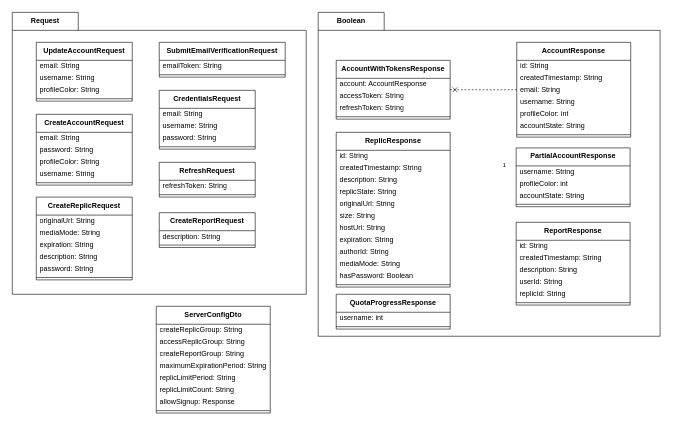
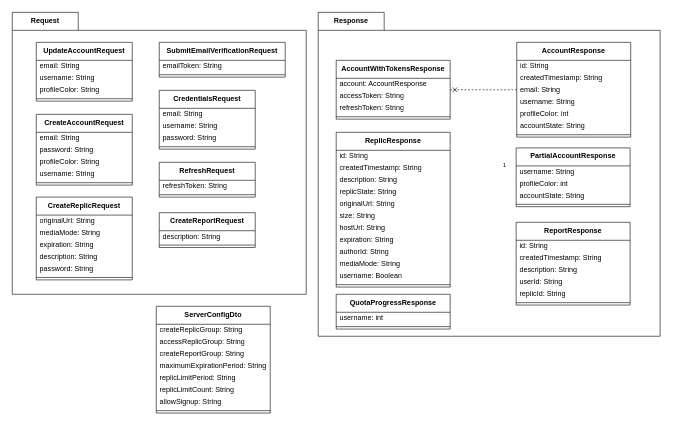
- <mxCell id="35" value="Boolean" style="shape=folder;fontStyle=1;tabWidth=110;tabHeight=30;tabPosition=left;html=1;boundedLbl=1;labelInHeader=1;container=1;collapsible=0;recursiveResize=0;whiteSpace=wrap;" parent="1" vertex="1"><mxGeometry x="530" y="20" width="570" height="540" as="geometry" /></mxCell>
+ <mxCell id="35" value="Response" style="shape=folder;fontStyle=1;tabWidth=110;tabHeight=30;tabPosition=left;html=1;boundedLbl=1;labelInHeader=1;container=1;collapsible=0;recursiveResize=0;whiteSpace=wrap;" parent="1" vertex="1"><mxGeometry x="530" y="20" width="570" height="540" as="geometry" /></mxCell>
- <mxCell id="68" value="hasPassword: Boolean" style="text;html=1;strokeColor=none;fillColor=none;align=left;verticalAlign=middle;spacingLeft=4;spacingRight=4;overflow=hidden;rotatable=0;points=[[0,0.5],[1,0.5]];portConstraint=eastwest;whiteSpace=wrap;" vertex="1" parent="57"><mxGeometry y="230" width="190" height="20" as="geometry" /></mxCell>
+ <mxCell id="68" value="username: Boolean" style="text;html=1;strokeColor=none;fillColor=none;align=left;verticalAlign=middle;spacingLeft=4;spacingRight=4;overflow=hidden;rotatable=0;points=[[0,0.5],[1,0.5]];portConstraint=eastwest;whiteSpace=wrap;" vertex="1" parent="57"><mxGeometry y="230" width="190" height="20" as="geometry" /></mxCell>
- <mxCell id="86" value="allowSignup: Response" style="text;html=1;strokeColor=none;fillColor=none;align=left;verticalAlign=middle;spacingLeft=4;spacingRight=4;overflow=hidden;rotatable=0;points=[[0,0.5],[1,0.5]];portConstraint=eastwest;whiteSpace=wrap;" parent="79" vertex="1"><mxGeometry y="150" width="190" height="20" as="geometry" /></mxCell>
+ <mxCell id="86" value="allowSignup: String" style="text;html=1;strokeColor=none;fillColor=none;align=left;verticalAlign=middle;spacingLeft=4;spacingRight=4;overflow=hidden;rotatable=0;points=[[0,0.5],[1,0.5]];portConstraint=eastwest;whiteSpace=wrap;" parent="79" vertex="1"><mxGeometry y="150" width="190" height="20" as="geometry" /></mxCell>
